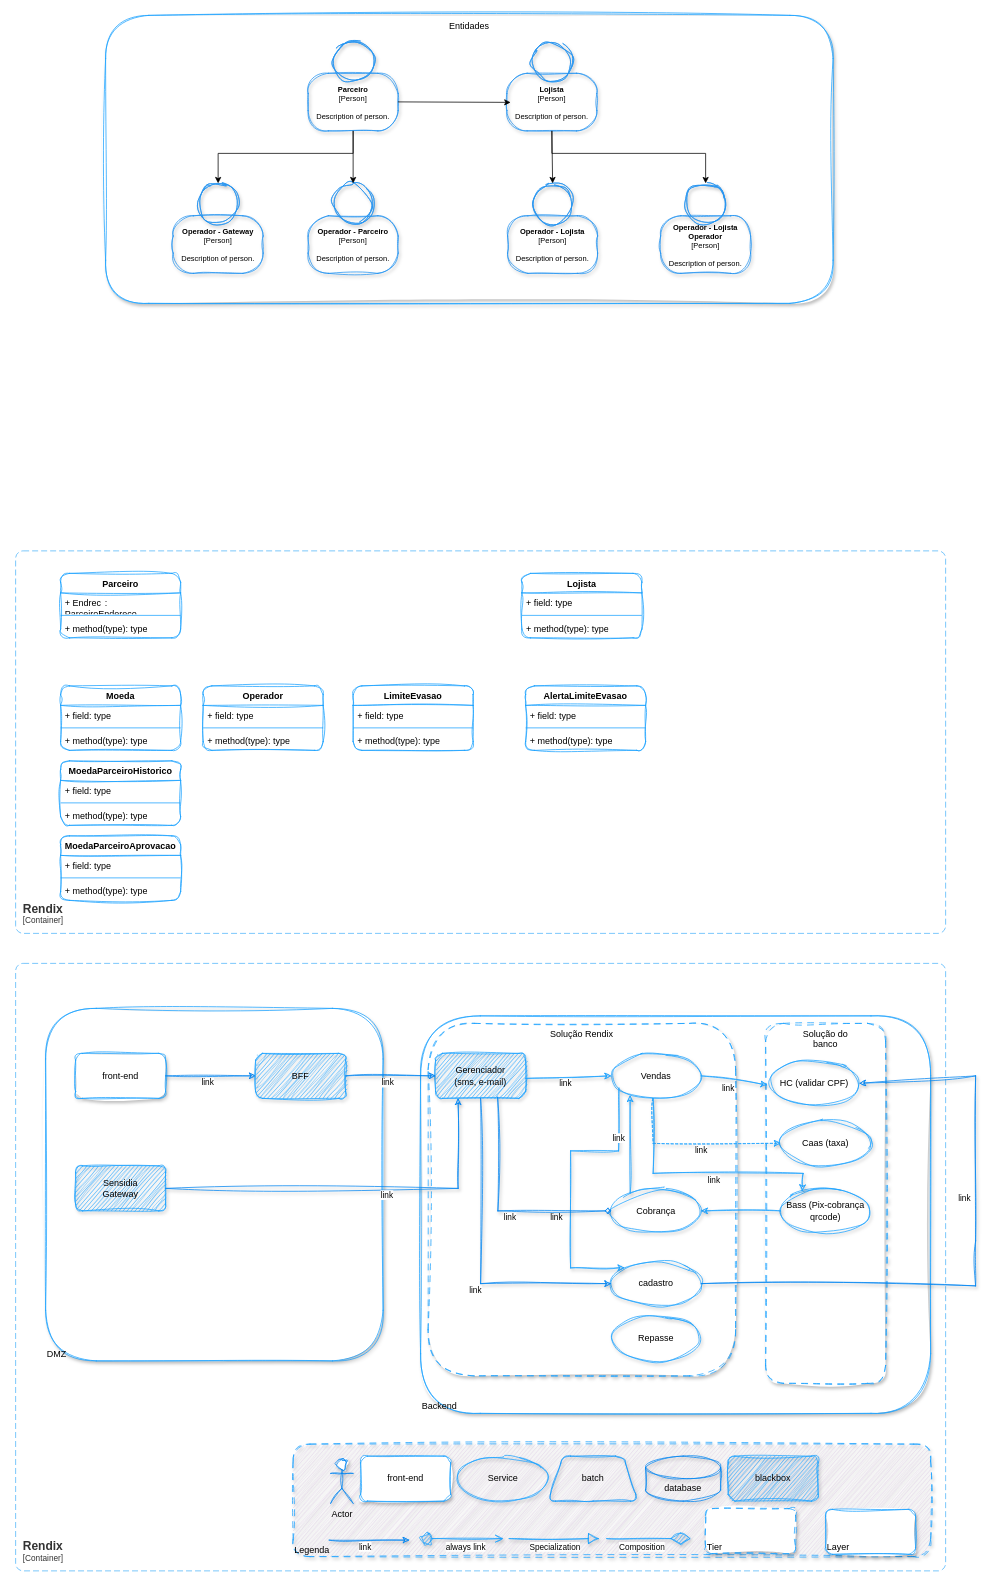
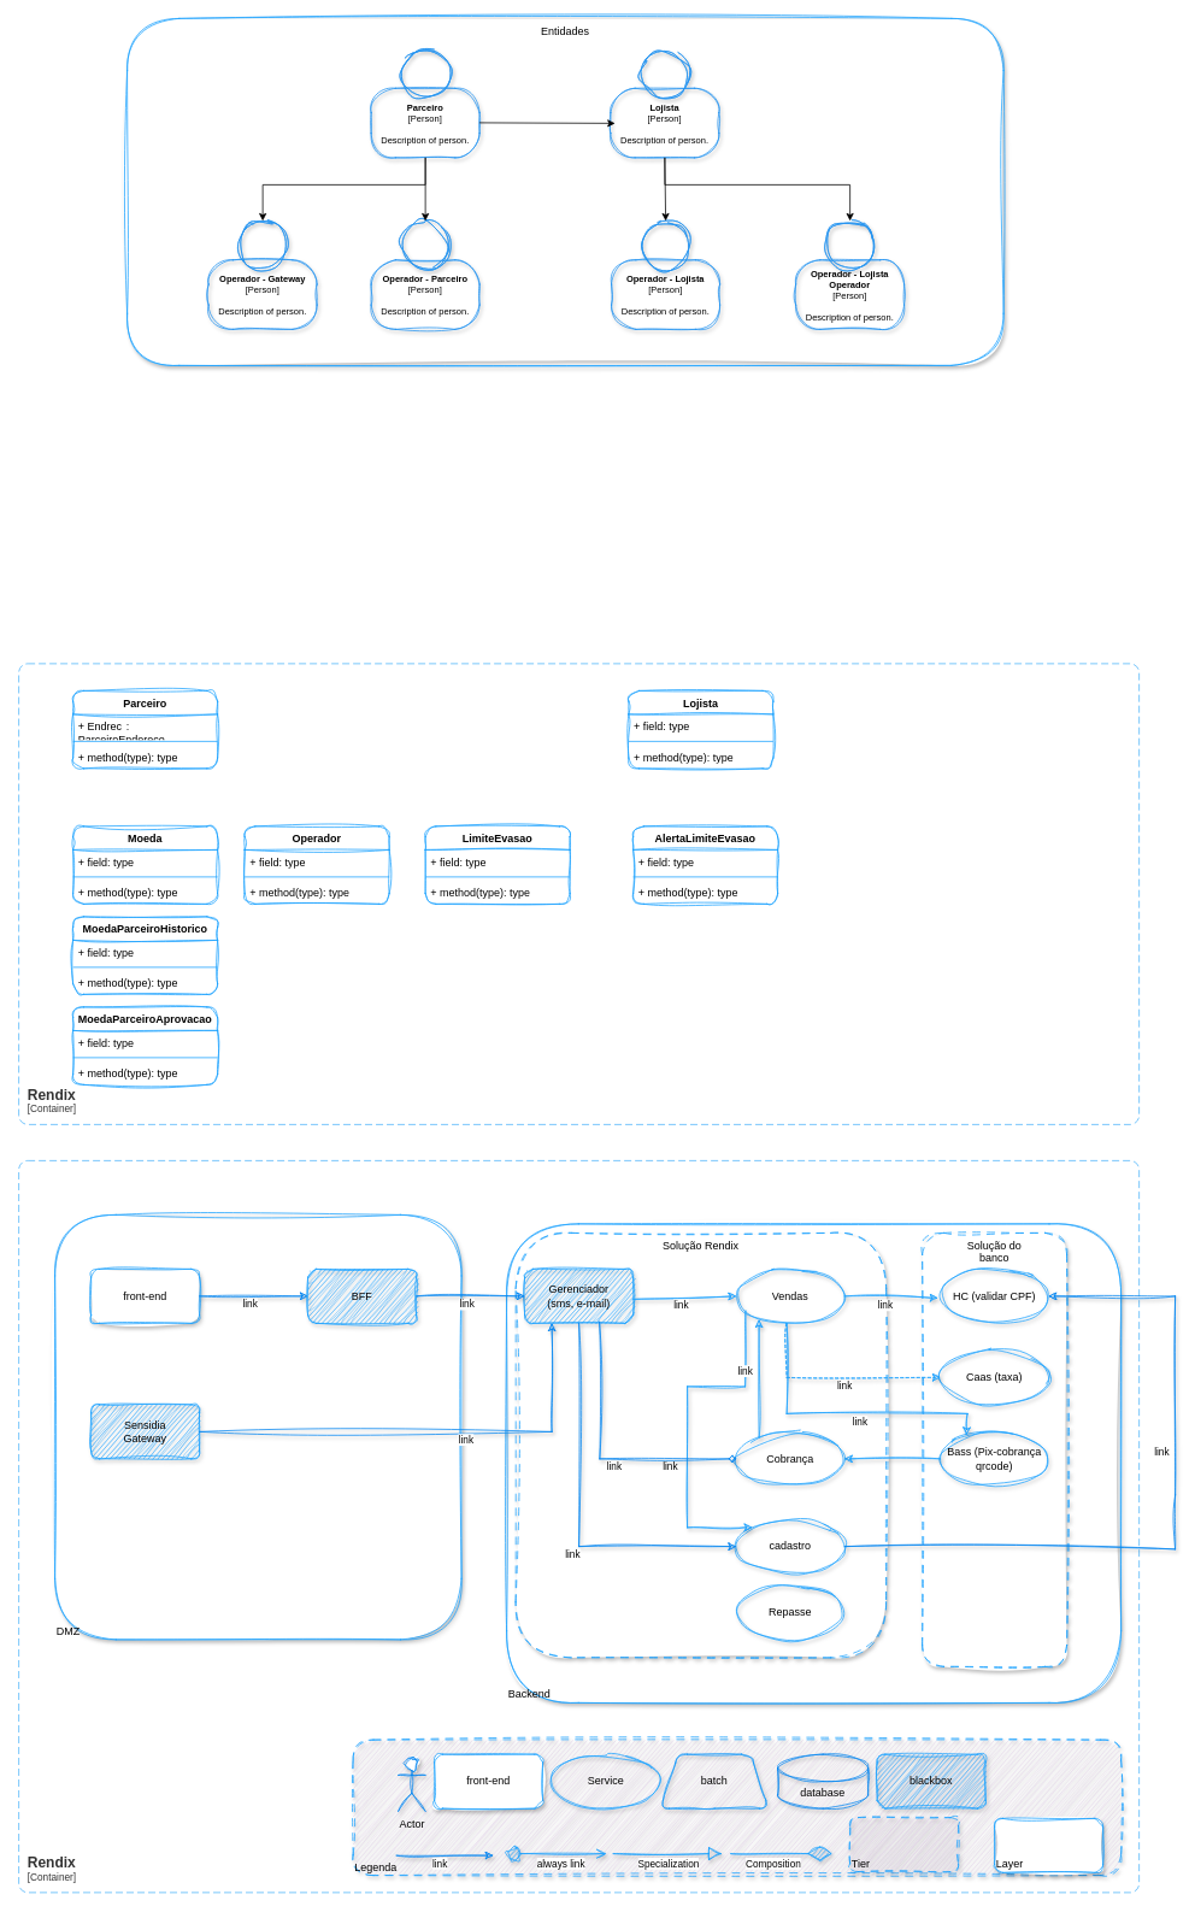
- <mxCell id="22" value="HC (validar CPF)" style="ellipse;whiteSpace=wrap;html=1;fillColor=none;strokeColor=#1ba2ff;sketch=1;curveFitting=1;jiggle=2;shadow=1;" parent="1" vertex="1"><mxGeometry x="1025" y="1414" width="120" height="60" as="geometry" /></mxCell>
+ <mxCell id="22" value="HC (validar CPF)" style="ellipse;whiteSpace=wrap;html=1;fillColor=none;strokeColor=#1ba2ff;sketch=1;curveFitting=1;jiggle=2;shadow=1;" parent="1" vertex="1"><mxGeometry x="1040" y="1404" width="120" height="60" as="geometry" /></mxCell>
- <mxCell id="97" value="Tier" style="rounded=1;whiteSpace=wrap;html=1;sketch=1;curveFitting=1;jiggle=2;shadow=1;strokeColor=#1ba2ff;dashed=1;strokeWidth=1;perimeterSpacing=0;dashPattern=8 8;verticalAlign=bottom;align=left;" parent="1" vertex="1"><mxGeometry x="940" y="2011" width="120" height="60" as="geometry" /></mxCell>
+ <mxCell id="97" value="Tier" style="rounded=1;whiteSpace=wrap;html=1;sketch=1;curveFitting=1;jiggle=2;shadow=1;strokeColor=#1ba2ff;dashed=1;strokeWidth=1;perimeterSpacing=0;dashPattern=8 8;verticalAlign=bottom;align=left;fillColor=#e1d5e7;" parent="1" vertex="1"><mxGeometry x="940" y="2011" width="120" height="60" as="geometry" /></mxCell>
